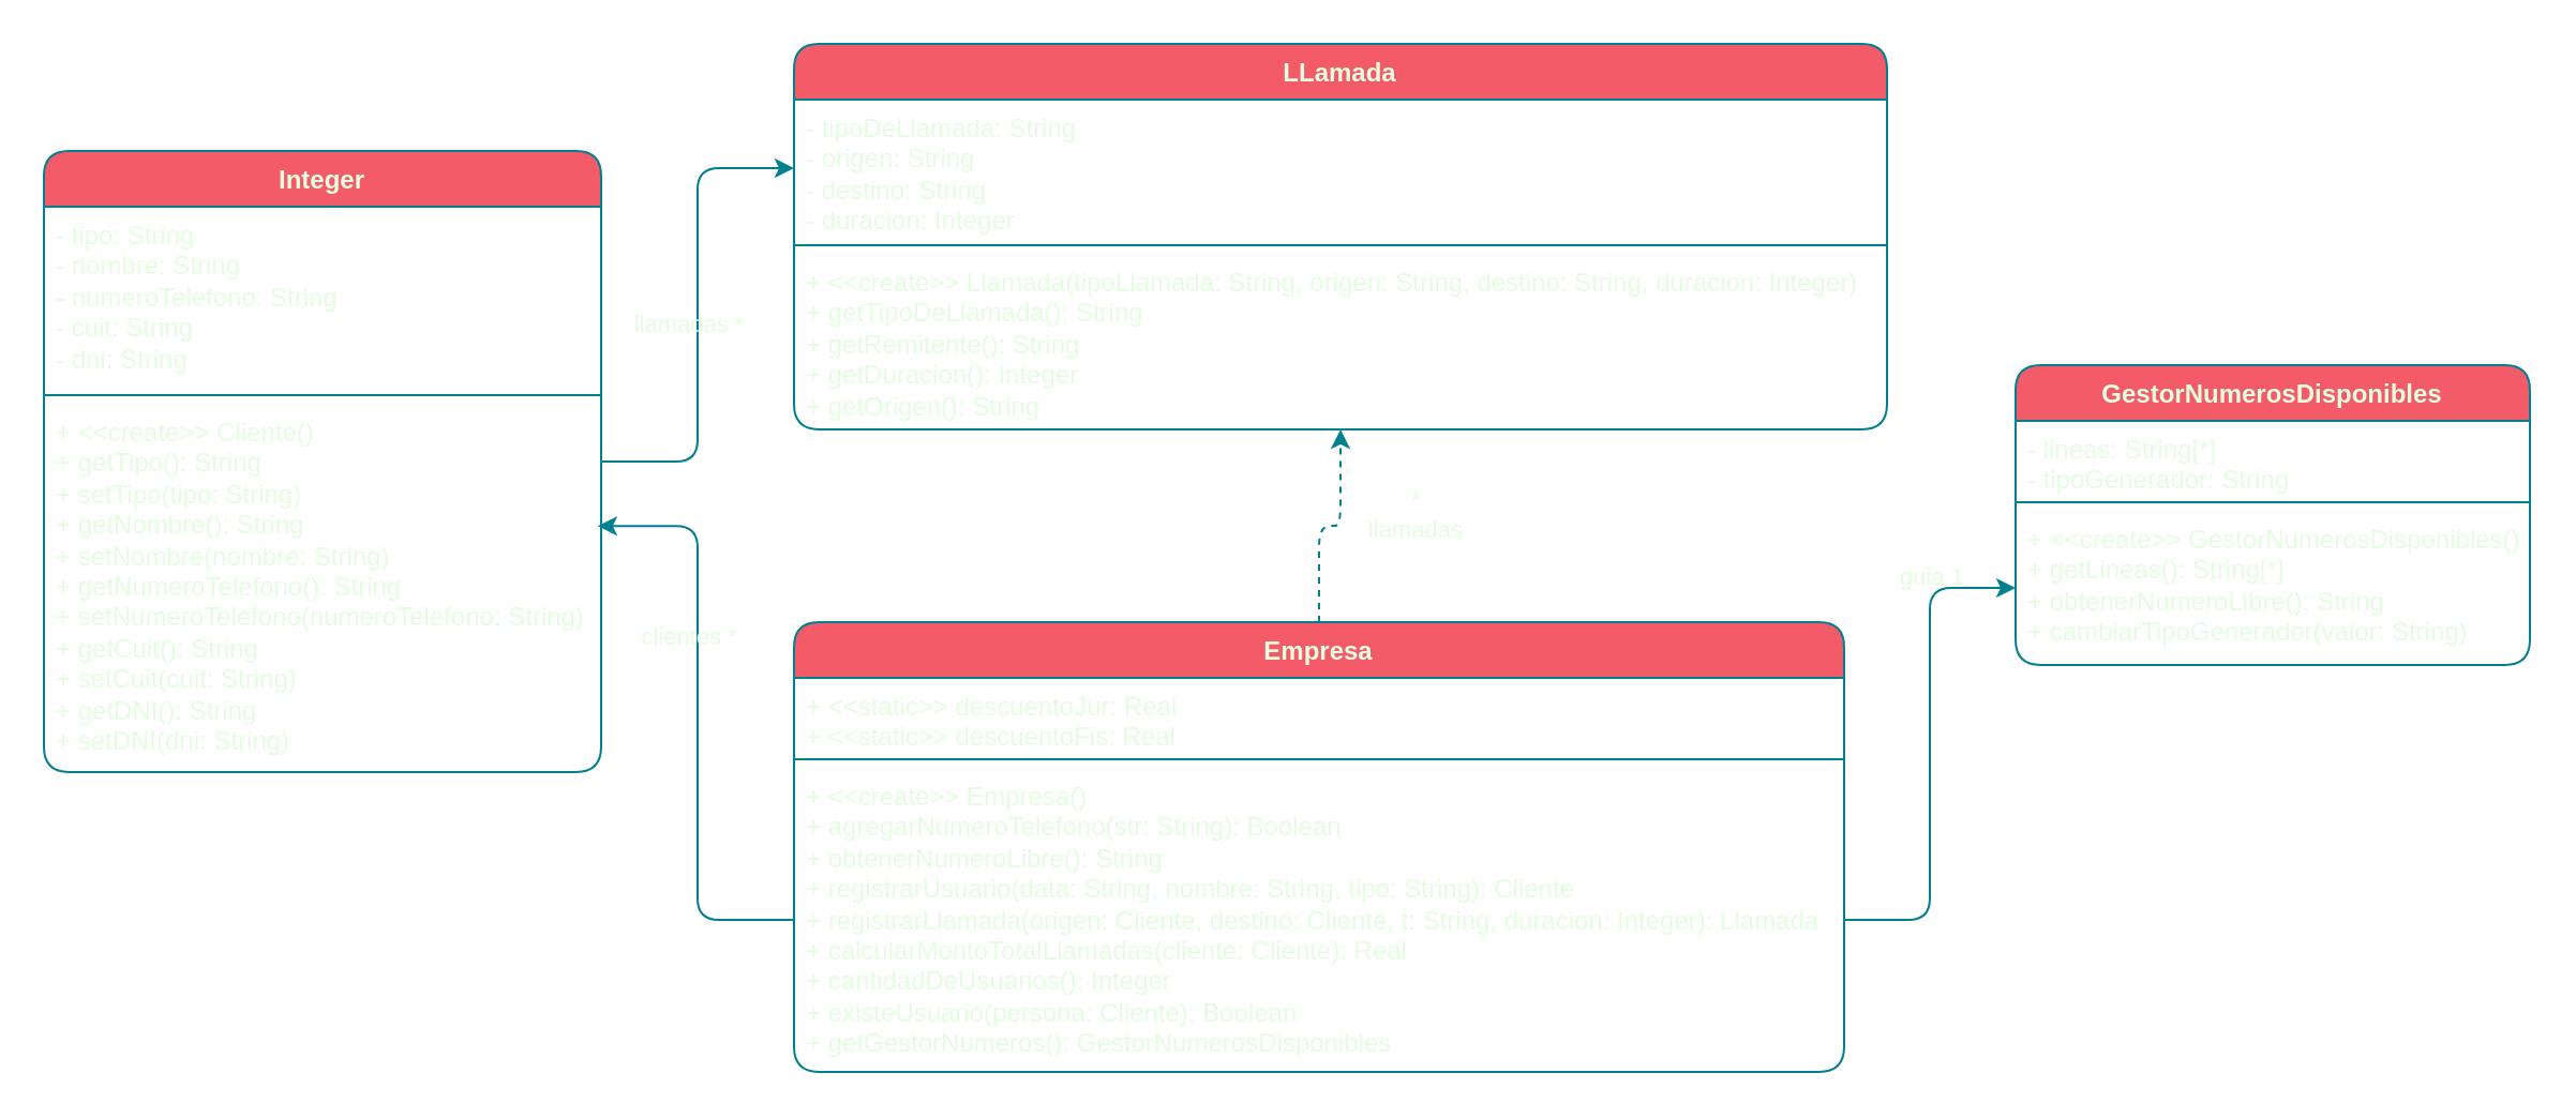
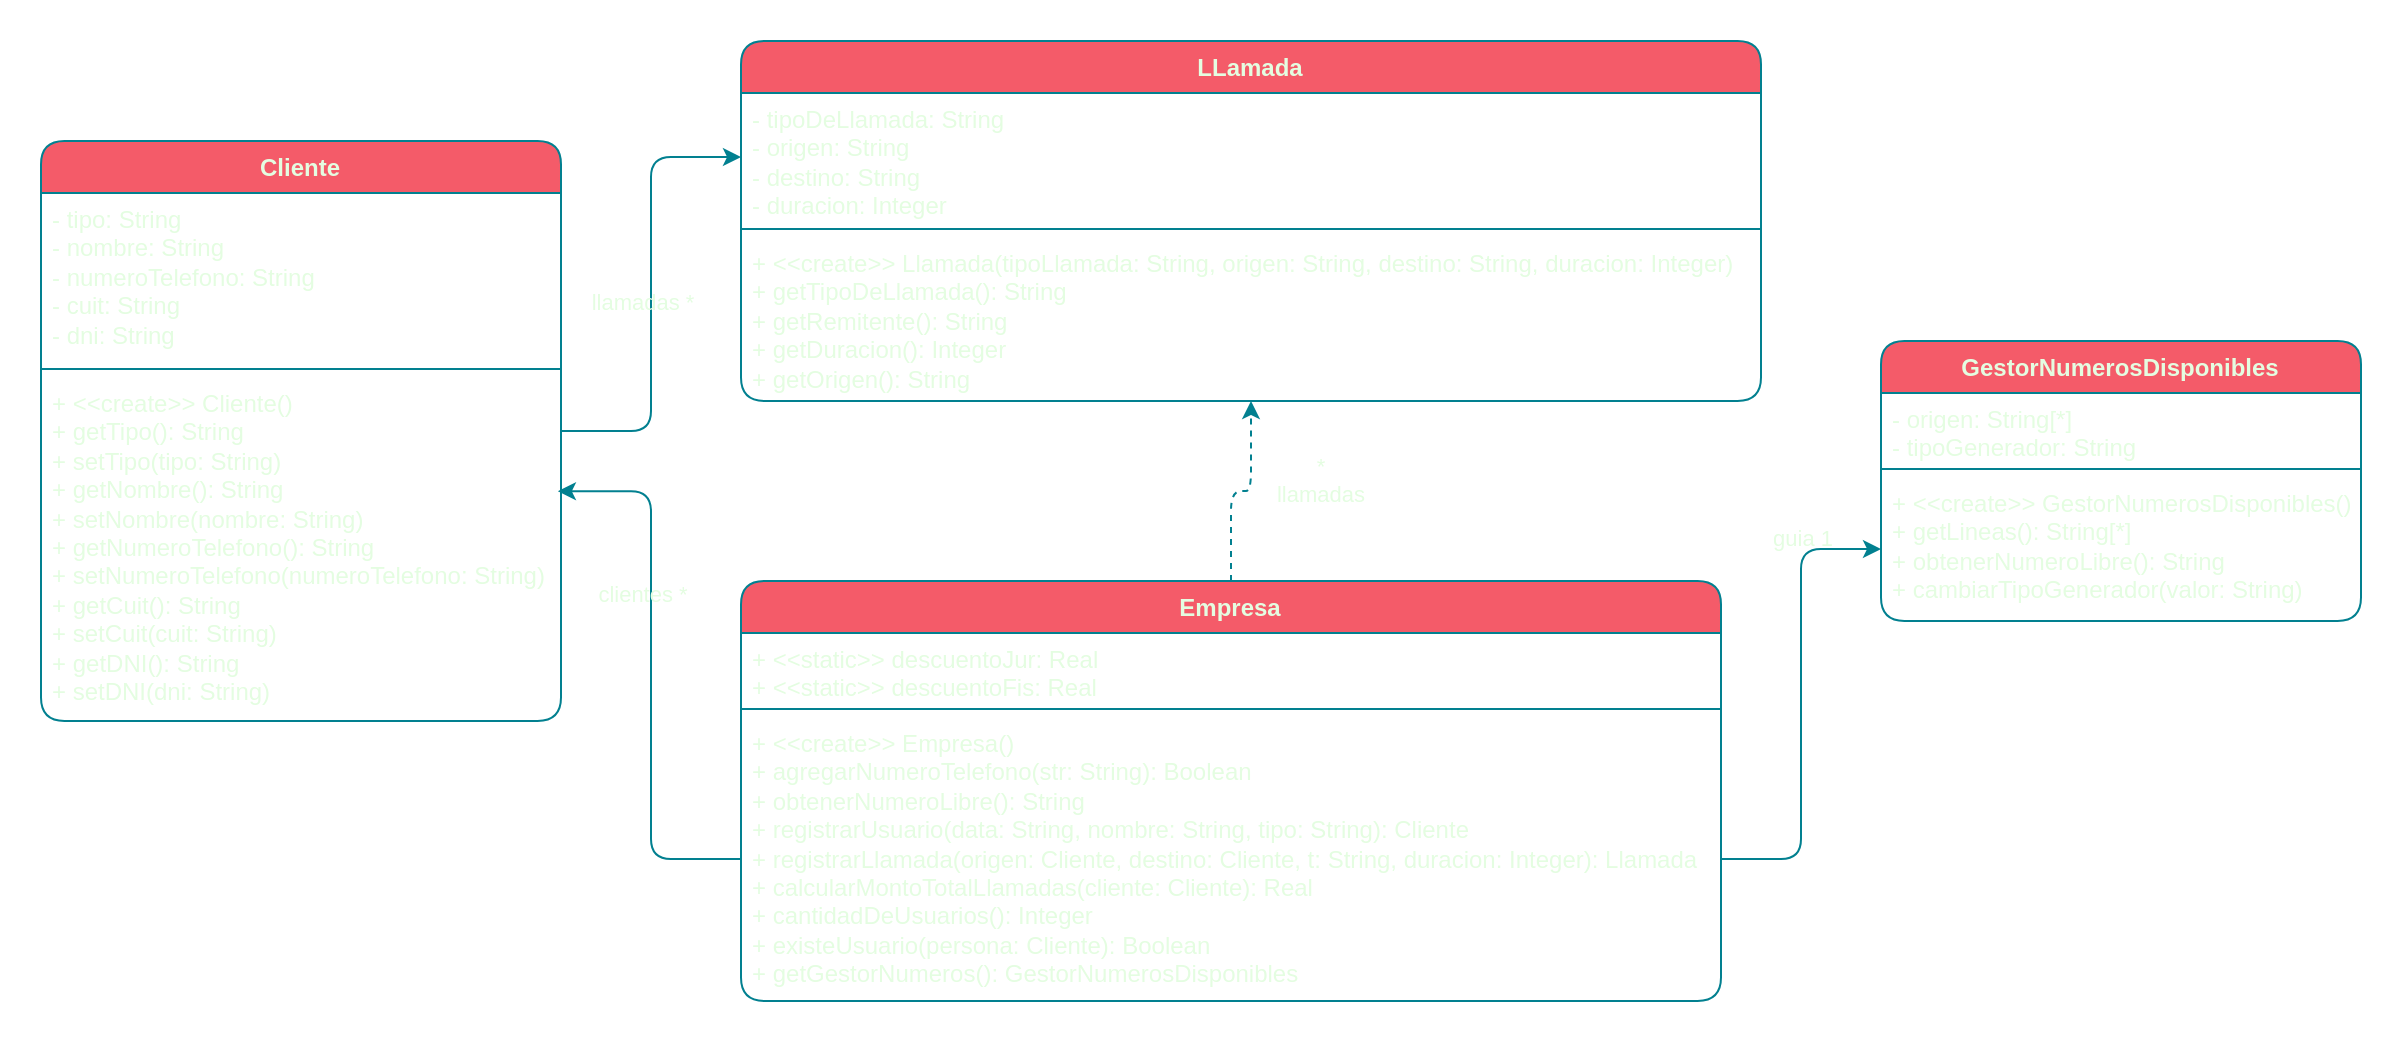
- <mxCell id="4" value="Integer" style="swimlane;fontStyle=1;align=center;verticalAlign=top;childLayout=stackLayout;horizontal=1;startSize=26;horizontalStack=0;resizeParent=1;resizeParentMax=0;resizeLast=0;collapsible=1;marginBottom=0;whiteSpace=wrap;html=1;labelBackgroundColor=none;fillColor=#F45B69;strokeColor=#028090;fontColor=#E4FDE1;rounded=1;" parent="1" vertex="1"><mxGeometry x="20" y="70" width="260" height="290" as="geometry" /></mxCell>
+ <mxCell id="4" value="Cliente" style="swimlane;fontStyle=1;align=center;verticalAlign=top;childLayout=stackLayout;horizontal=1;startSize=26;horizontalStack=0;resizeParent=1;resizeParentMax=0;resizeLast=0;collapsible=1;marginBottom=0;whiteSpace=wrap;html=1;labelBackgroundColor=none;fillColor=#F45B69;strokeColor=#028090;fontColor=#E4FDE1;rounded=1;" parent="1" vertex="1"><mxGeometry x="20" y="70" width="260" height="290" as="geometry" /></mxCell>
- <mxCell id="15" value="- lineas: String[*]&lt;div&gt;- tipoGenerador: String&lt;/div&gt;" style="text;strokeColor=none;fillColor=none;align=left;verticalAlign=top;spacingLeft=4;spacingRight=4;overflow=hidden;rotatable=0;points=[[0,0.5],[1,0.5]];portConstraint=eastwest;whiteSpace=wrap;html=1;labelBackgroundColor=none;fontColor=#E4FDE1;rounded=1;" parent="14" vertex="1"><mxGeometry y="26" width="240" height="34" as="geometry" /></mxCell>
+ <mxCell id="15" value="- origen: String[*]&lt;div&gt;- tipoGenerador: String&lt;/div&gt;" style="text;strokeColor=none;fillColor=none;align=left;verticalAlign=top;spacingLeft=4;spacingRight=4;overflow=hidden;rotatable=0;points=[[0,0.5],[1,0.5]];portConstraint=eastwest;whiteSpace=wrap;html=1;labelBackgroundColor=none;fontColor=#E4FDE1;rounded=1;" parent="14" vertex="1"><mxGeometry y="26" width="240" height="34" as="geometry" /></mxCell>
